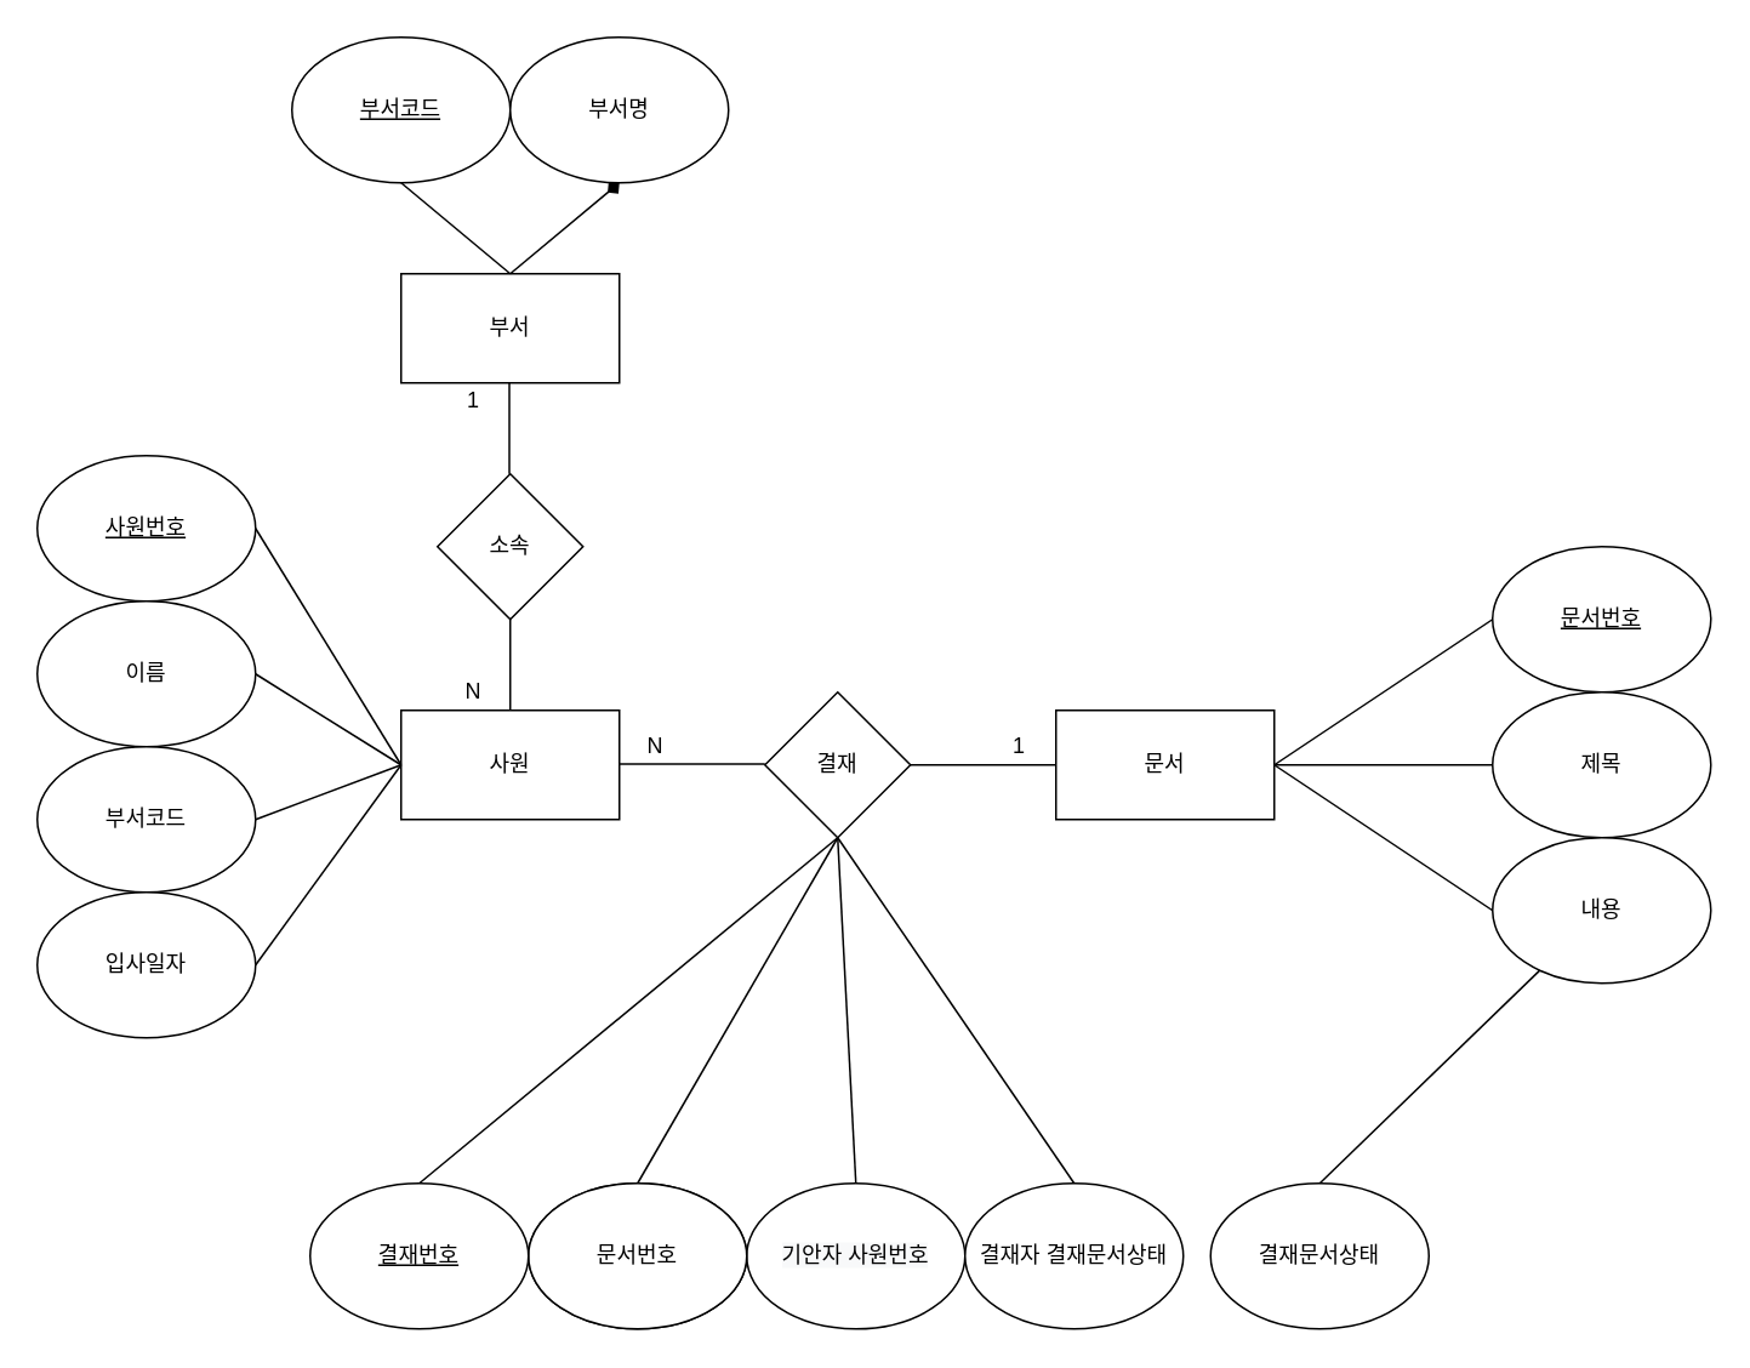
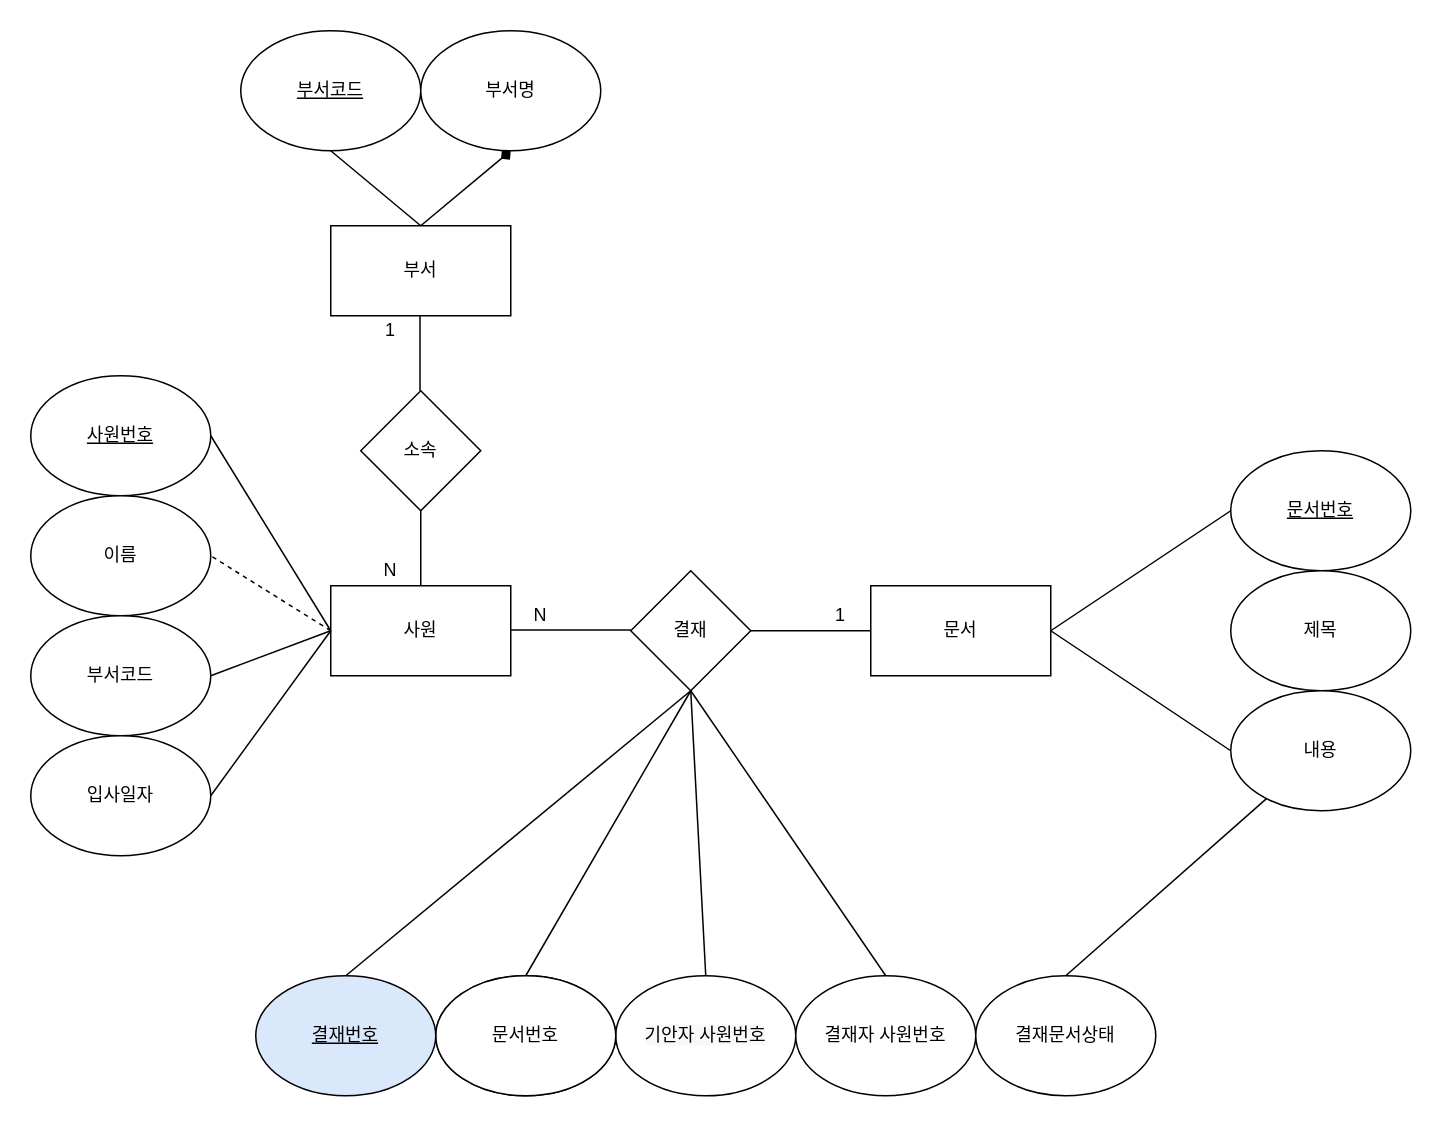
- <mxCell id="20" value="" style="endArrow=none;html=1;exitX=0;exitY=0.5;exitDx=0;exitDy=0;entryX=1;entryY=0.5;entryDx=0;entryDy=0;" edge="1" parent="1" source="6" target="12"><mxGeometry width="50" height="50" relative="1" as="geometry"><mxPoint x="230" y="430" as="sourcePoint" /><mxPoint x="150" y="300" as="targetPoint" /></mxGeometry></mxCell>
+ <mxCell id="20" value="" style="endArrow=none;html=1;exitX=0;exitY=0.5;exitDx=0;exitDy=0;entryX=1;entryY=0.5;entryDx=0;entryDy=0;dashed=1;" edge="1" parent="1" source="6" target="12"><mxGeometry width="50" height="50" relative="1" as="geometry"><mxPoint x="230" y="430" as="sourcePoint" /><mxPoint x="150" y="300" as="targetPoint" /></mxGeometry></mxCell>
- <mxCell id="27" value="" style="endArrow=none;html=1;exitX=1;exitY=0.5;exitDx=0;exitDy=0;entryX=0;entryY=0.5;entryDx=0;entryDy=0;" edge="1" parent="1" target="24" source="5"><mxGeometry width="50" height="50" relative="1" as="geometry"><mxPoint x="1010" y="430" as="sourcePoint" /><mxPoint x="940" y="310" as="targetPoint" /></mxGeometry></mxCell>
- <mxCell id="39" value="&lt;u&gt;결재번호&lt;/u&gt;" style="ellipse;whiteSpace=wrap;html=1;" vertex="1" parent="1"><mxGeometry x="170" y="650" width="120" height="80" as="geometry" /></mxCell>
+ <mxCell id="39" value="&lt;u&gt;결재번호&lt;/u&gt;" style="ellipse;whiteSpace=wrap;html=1;fillColor=#dae8fc;" vertex="1" parent="1"><mxGeometry x="170" y="650" width="120" height="80" as="geometry" /></mxCell>
- <mxCell id="33" value="&lt;span&gt;결재자 결재문서상태&lt;/span&gt;" style="ellipse;whiteSpace=wrap;html=1;" vertex="1" parent="1"><mxGeometry x="530" y="650" width="120" height="80" as="geometry" /></mxCell>
+ <mxCell id="33" value="&lt;span&gt;결재자 사원번호&lt;/span&gt;" style="ellipse;whiteSpace=wrap;html=1;" vertex="1" parent="1"><mxGeometry x="530" y="650" width="120" height="80" as="geometry" /></mxCell>
- <mxCell id="34" value="결재문서상태" style="ellipse;whiteSpace=wrap;html=1;" vertex="1" parent="1"><mxGeometry x="665" y="650" width="120" height="80" as="geometry" /></mxCell>
+ <mxCell id="34" value="결재문서상태" style="ellipse;whiteSpace=wrap;html=1;" vertex="1" parent="1"><mxGeometry x="650" y="650" width="120" height="80" as="geometry" /></mxCell>
